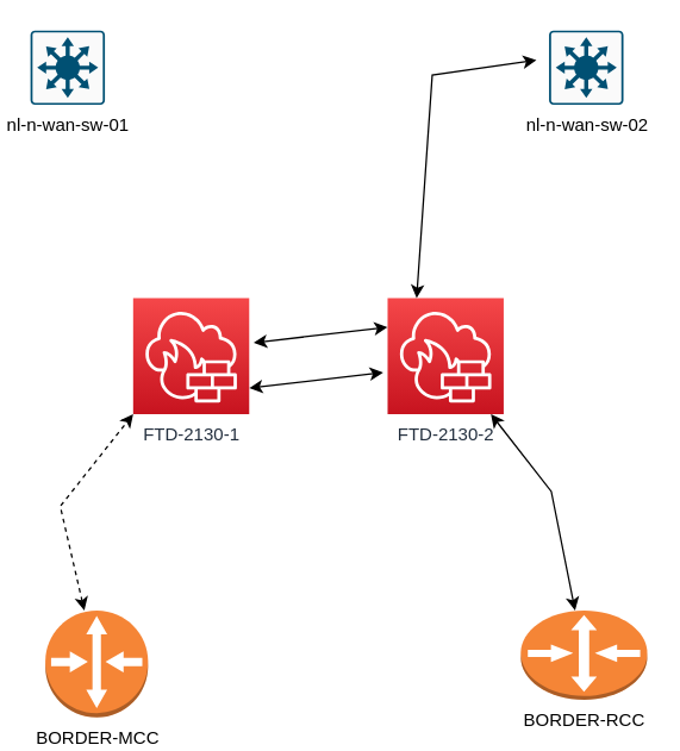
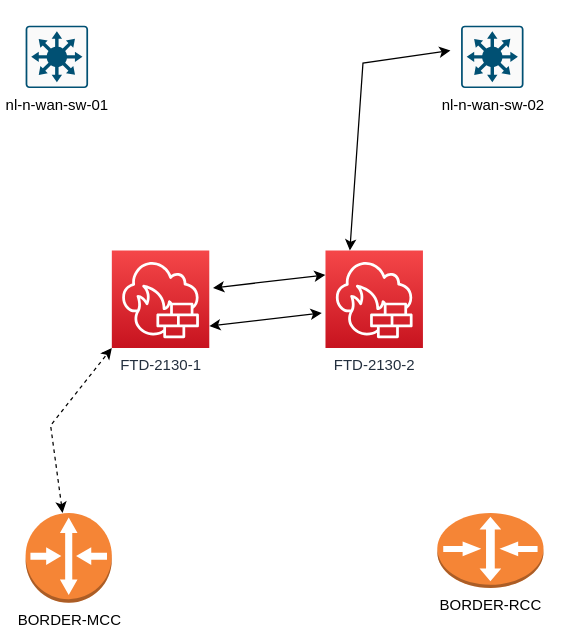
- <mxCell id="9" value="" style="endArrow=classic;startArrow=classic;html=1;rounded=0;" edge="1" parent="1" source="3" target="7"><mxGeometry width="50" height="50" relative="1" as="geometry"><mxPoint x="200" y="340" as="sourcePoint" /><mxPoint x="250" y="290" as="targetPoint" /><Array as="points"><mxPoint x="370" y="330" /></Array></mxGeometry></mxCell>
- <mxCell id="2" value="BORDER-MCC" style="outlineConnect=0;dashed=0;verticalLabelPosition=bottom;verticalAlign=top;align=center;html=1;shape=mxgraph.aws3.router;fillColor=#F58536;gradientColor=none;" vertex="1" parent="1"><mxGeometry x="30" y="410" width="69" height="72" as="geometry" /></mxCell>
+ <mxCell id="2" value="BORDER-MCC" style="outlineConnect=0;dashed=0;verticalLabelPosition=bottom;verticalAlign=top;align=center;html=1;shape=mxgraph.aws3.router;fillColor=#F58536;gradientColor=none;" vertex="1" parent="1"><mxGeometry x="20" y="410" width="69" height="72" as="geometry" /></mxCell>
